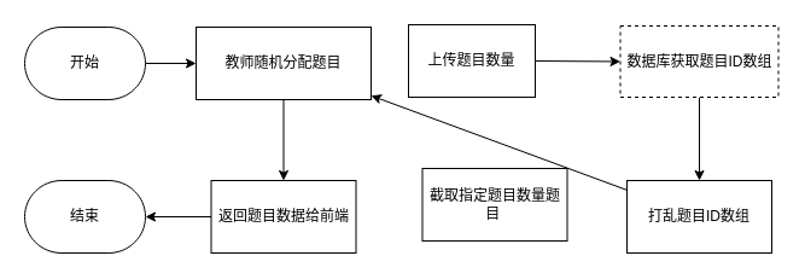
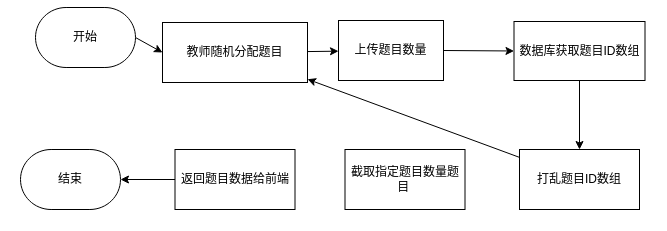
- <mxCell id="5" value="&lt;span style=&quot;font-size: 12px;&quot;&gt;数据库获取题目ID数组&lt;/span&gt;" style="rounded=0;whiteSpace=wrap;html=1;fillColor=#FFFFFF;strokeColor=#000000;fontColor=#000000;strokeWidth=1;fontSize=12;dashed=1;" parent="1" vertex="1"><mxGeometry x="513.5" y="21" width="131" height="59" as="geometry" /></mxCell>
+ <mxCell id="5" value="&lt;span style=&quot;font-size: 12px;&quot;&gt;数据库获取题目ID数组&lt;/span&gt;" style="rounded=0;whiteSpace=wrap;html=1;fillColor=#FFFFFF;strokeColor=#000000;fontColor=#000000;strokeWidth=1;fontSize=12;" parent="1" vertex="1"><mxGeometry x="513.5" y="21" width="131" height="59" as="geometry" /></mxCell>
- <mxCell id="10" value="开始" style="strokeWidth=1;html=1;shape=mxgraph.flowchart.terminator;whiteSpace=wrap;fillColor=#FFFFFF;strokeColor=#000000;fontColor=#000000;fontSize=12;" parent="1" vertex="1"><mxGeometry x="20" y="22" width="100" height="60" as="geometry" /></mxCell>
+ <mxCell id="10" value="开始" style="strokeWidth=1;html=1;shape=mxgraph.flowchart.terminator;whiteSpace=wrap;fillColor=#FFFFFF;strokeColor=#000000;fontColor=#000000;fontSize=12;" parent="1" vertex="1"><mxGeometry x="35" y="7" width="100" height="60" as="geometry" /></mxCell>
- <mxCell id="2" value="" style="edgeStyle=none;html=1;strokeColor=#000000;fontSize=12;" parent="1" source="3" target="12" edge="1"><mxGeometry relative="1" as="geometry" /></mxCell>
+ <mxCell id="2" value="" style="edgeStyle=none;html=1;strokeColor=#000000;fontSize=12;" parent="1" source="3" target="15" edge="1"><mxGeometry relative="1" as="geometry" /></mxCell>
- <mxCell id="8" value="截取指定题目数量题目&amp;nbsp;" style="whiteSpace=wrap;html=1;rounded=0;fillColor=#FFFFFF;strokeColor=#000000;fontColor=#000000;strokeWidth=1;fontSize=12;" parent="1" vertex="1"><mxGeometry x="349.5" y="139" width="120" height="60" as="geometry" /></mxCell>
+ <mxCell id="8" value="截取指定题目数量题目&amp;nbsp;" style="whiteSpace=wrap;html=1;rounded=0;fillColor=#FFFFFF;strokeColor=#000000;fontColor=#000000;strokeWidth=1;fontSize=12;" parent="1" vertex="1"><mxGeometry x="344.5" y="149" width="120" height="60" as="geometry" /></mxCell>
